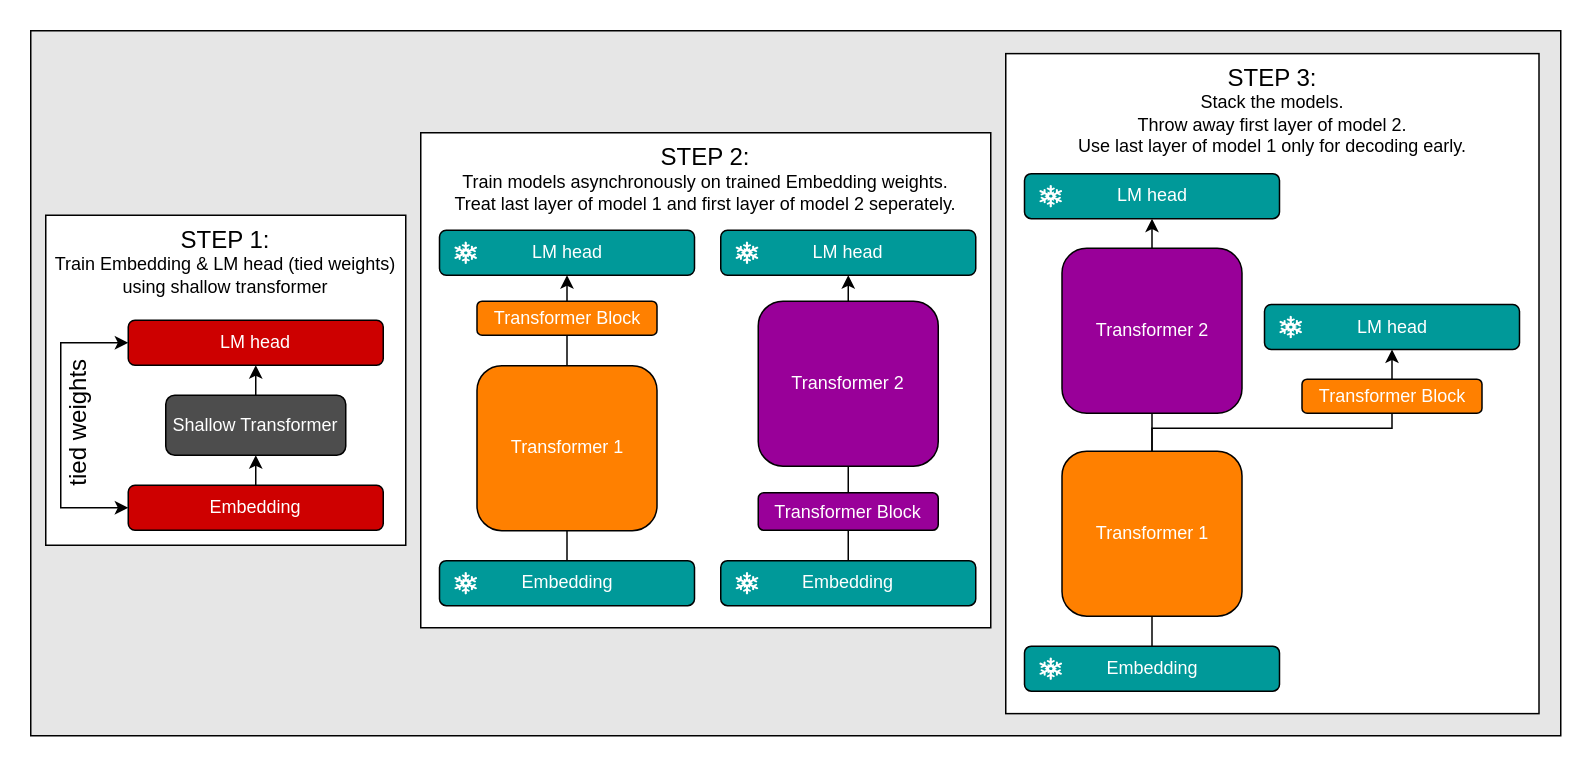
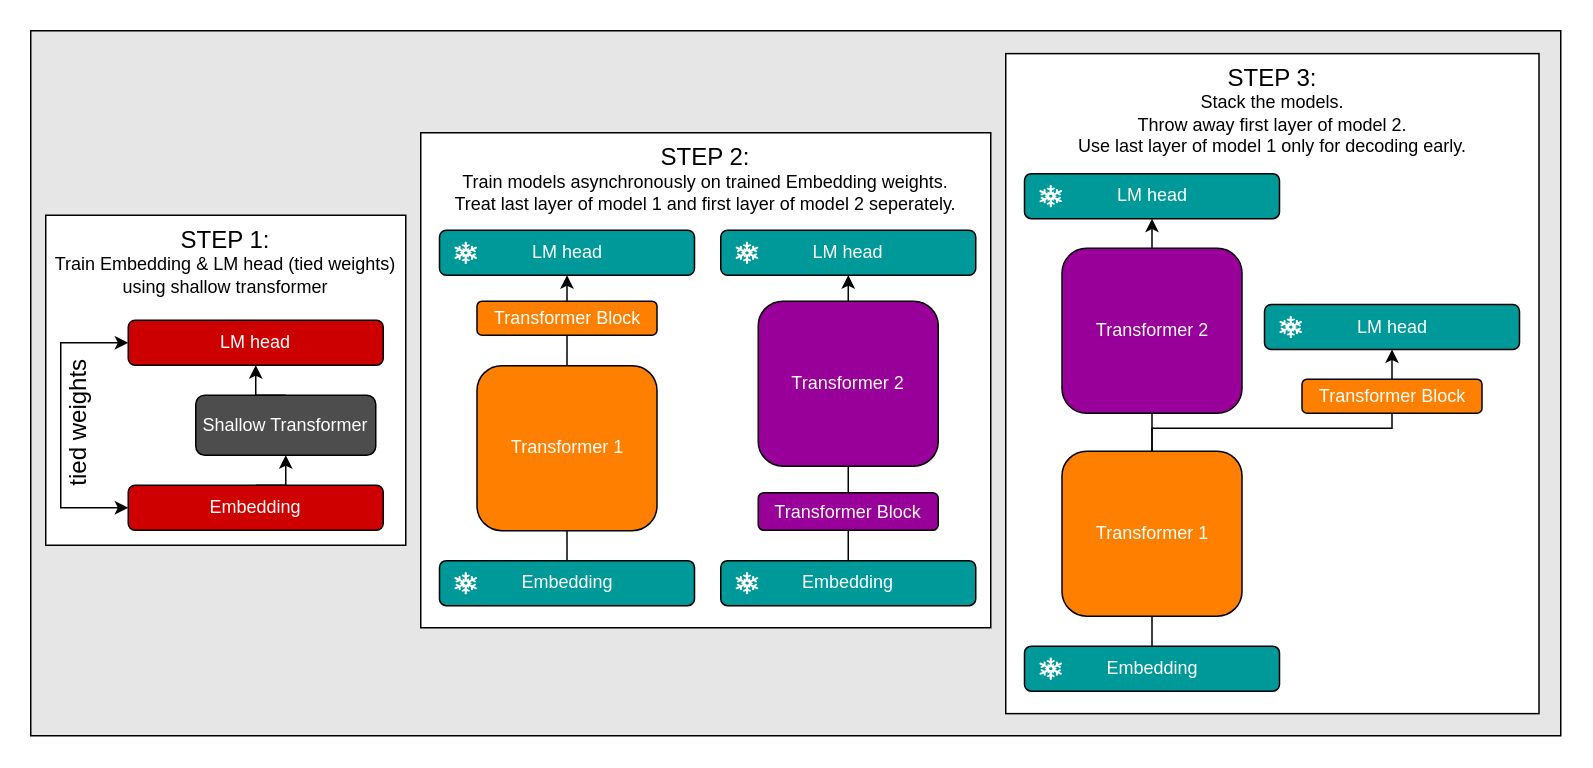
- <mxCell id="13" value="Shallow Transformer" style="rounded=1;whiteSpace=wrap;html=1;fillColor=#4D4D4D;fontColor=#FFFFFF;" parent="1" vertex="1"><mxGeometry x="110" y="263" width="120" height="40" as="geometry" /></mxCell>
+ <mxCell id="13" value="Shallow Transformer" style="rounded=1;whiteSpace=wrap;html=1;fillColor=#4D4D4D;fontColor=#FFFFFF;" parent="1" vertex="1"><mxGeometry x="130" y="263" width="120" height="40" as="geometry" /></mxCell>
